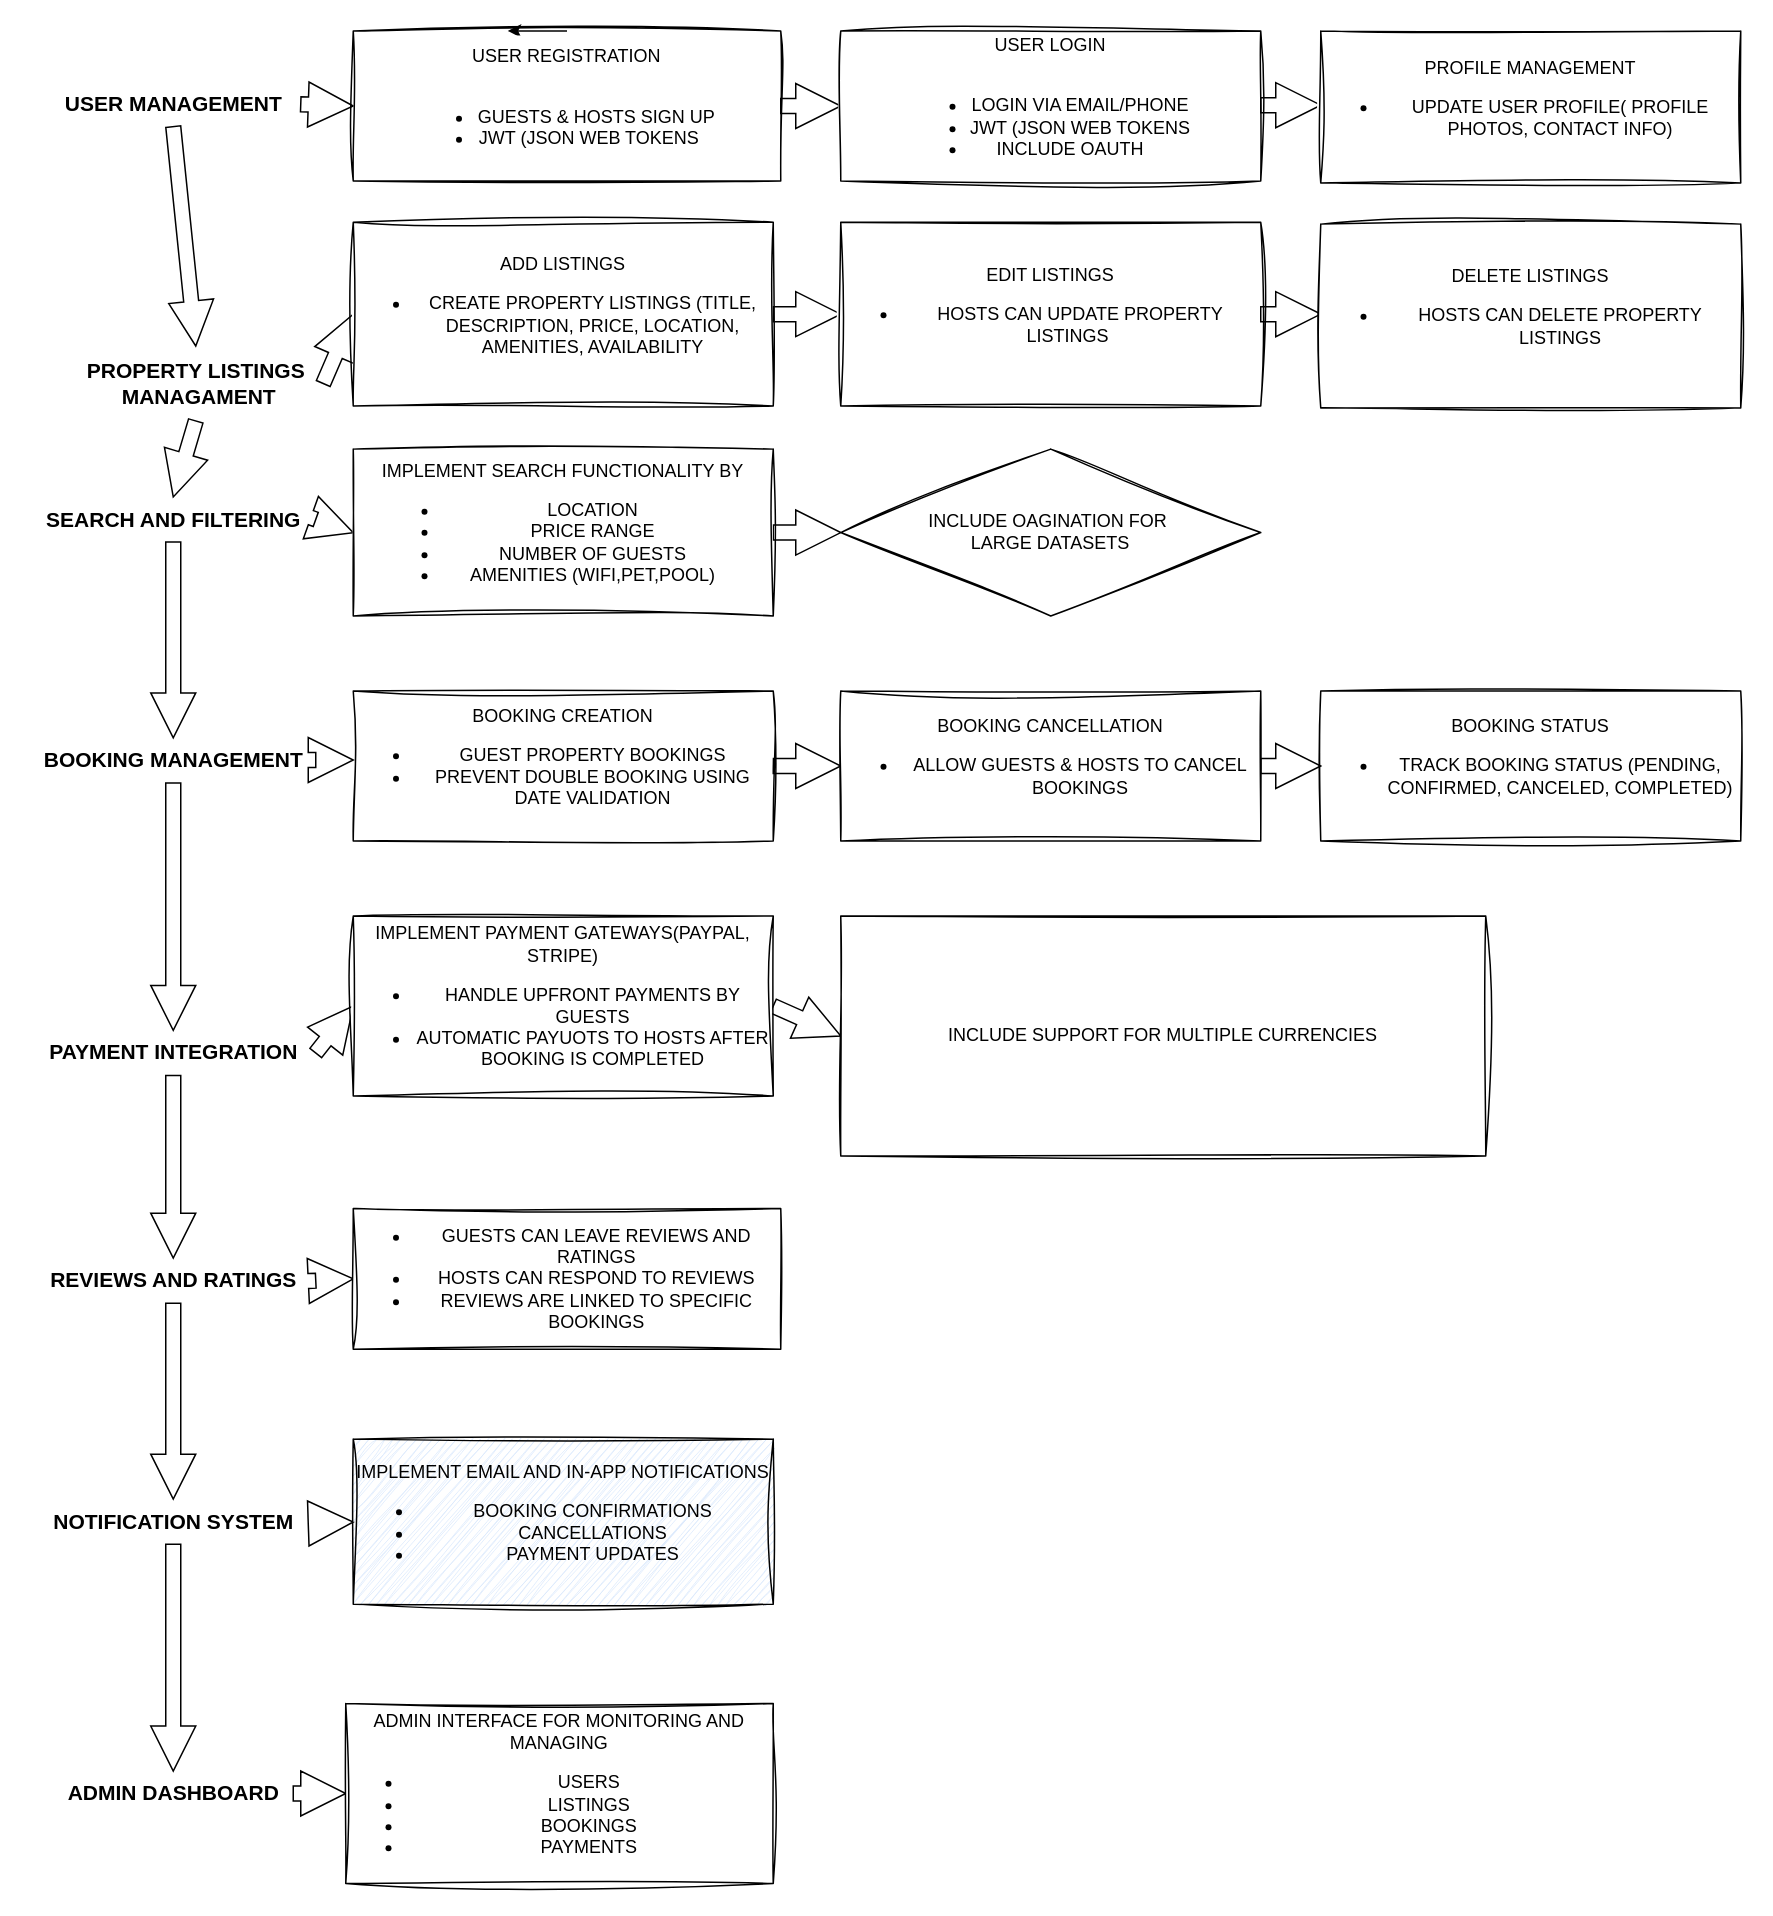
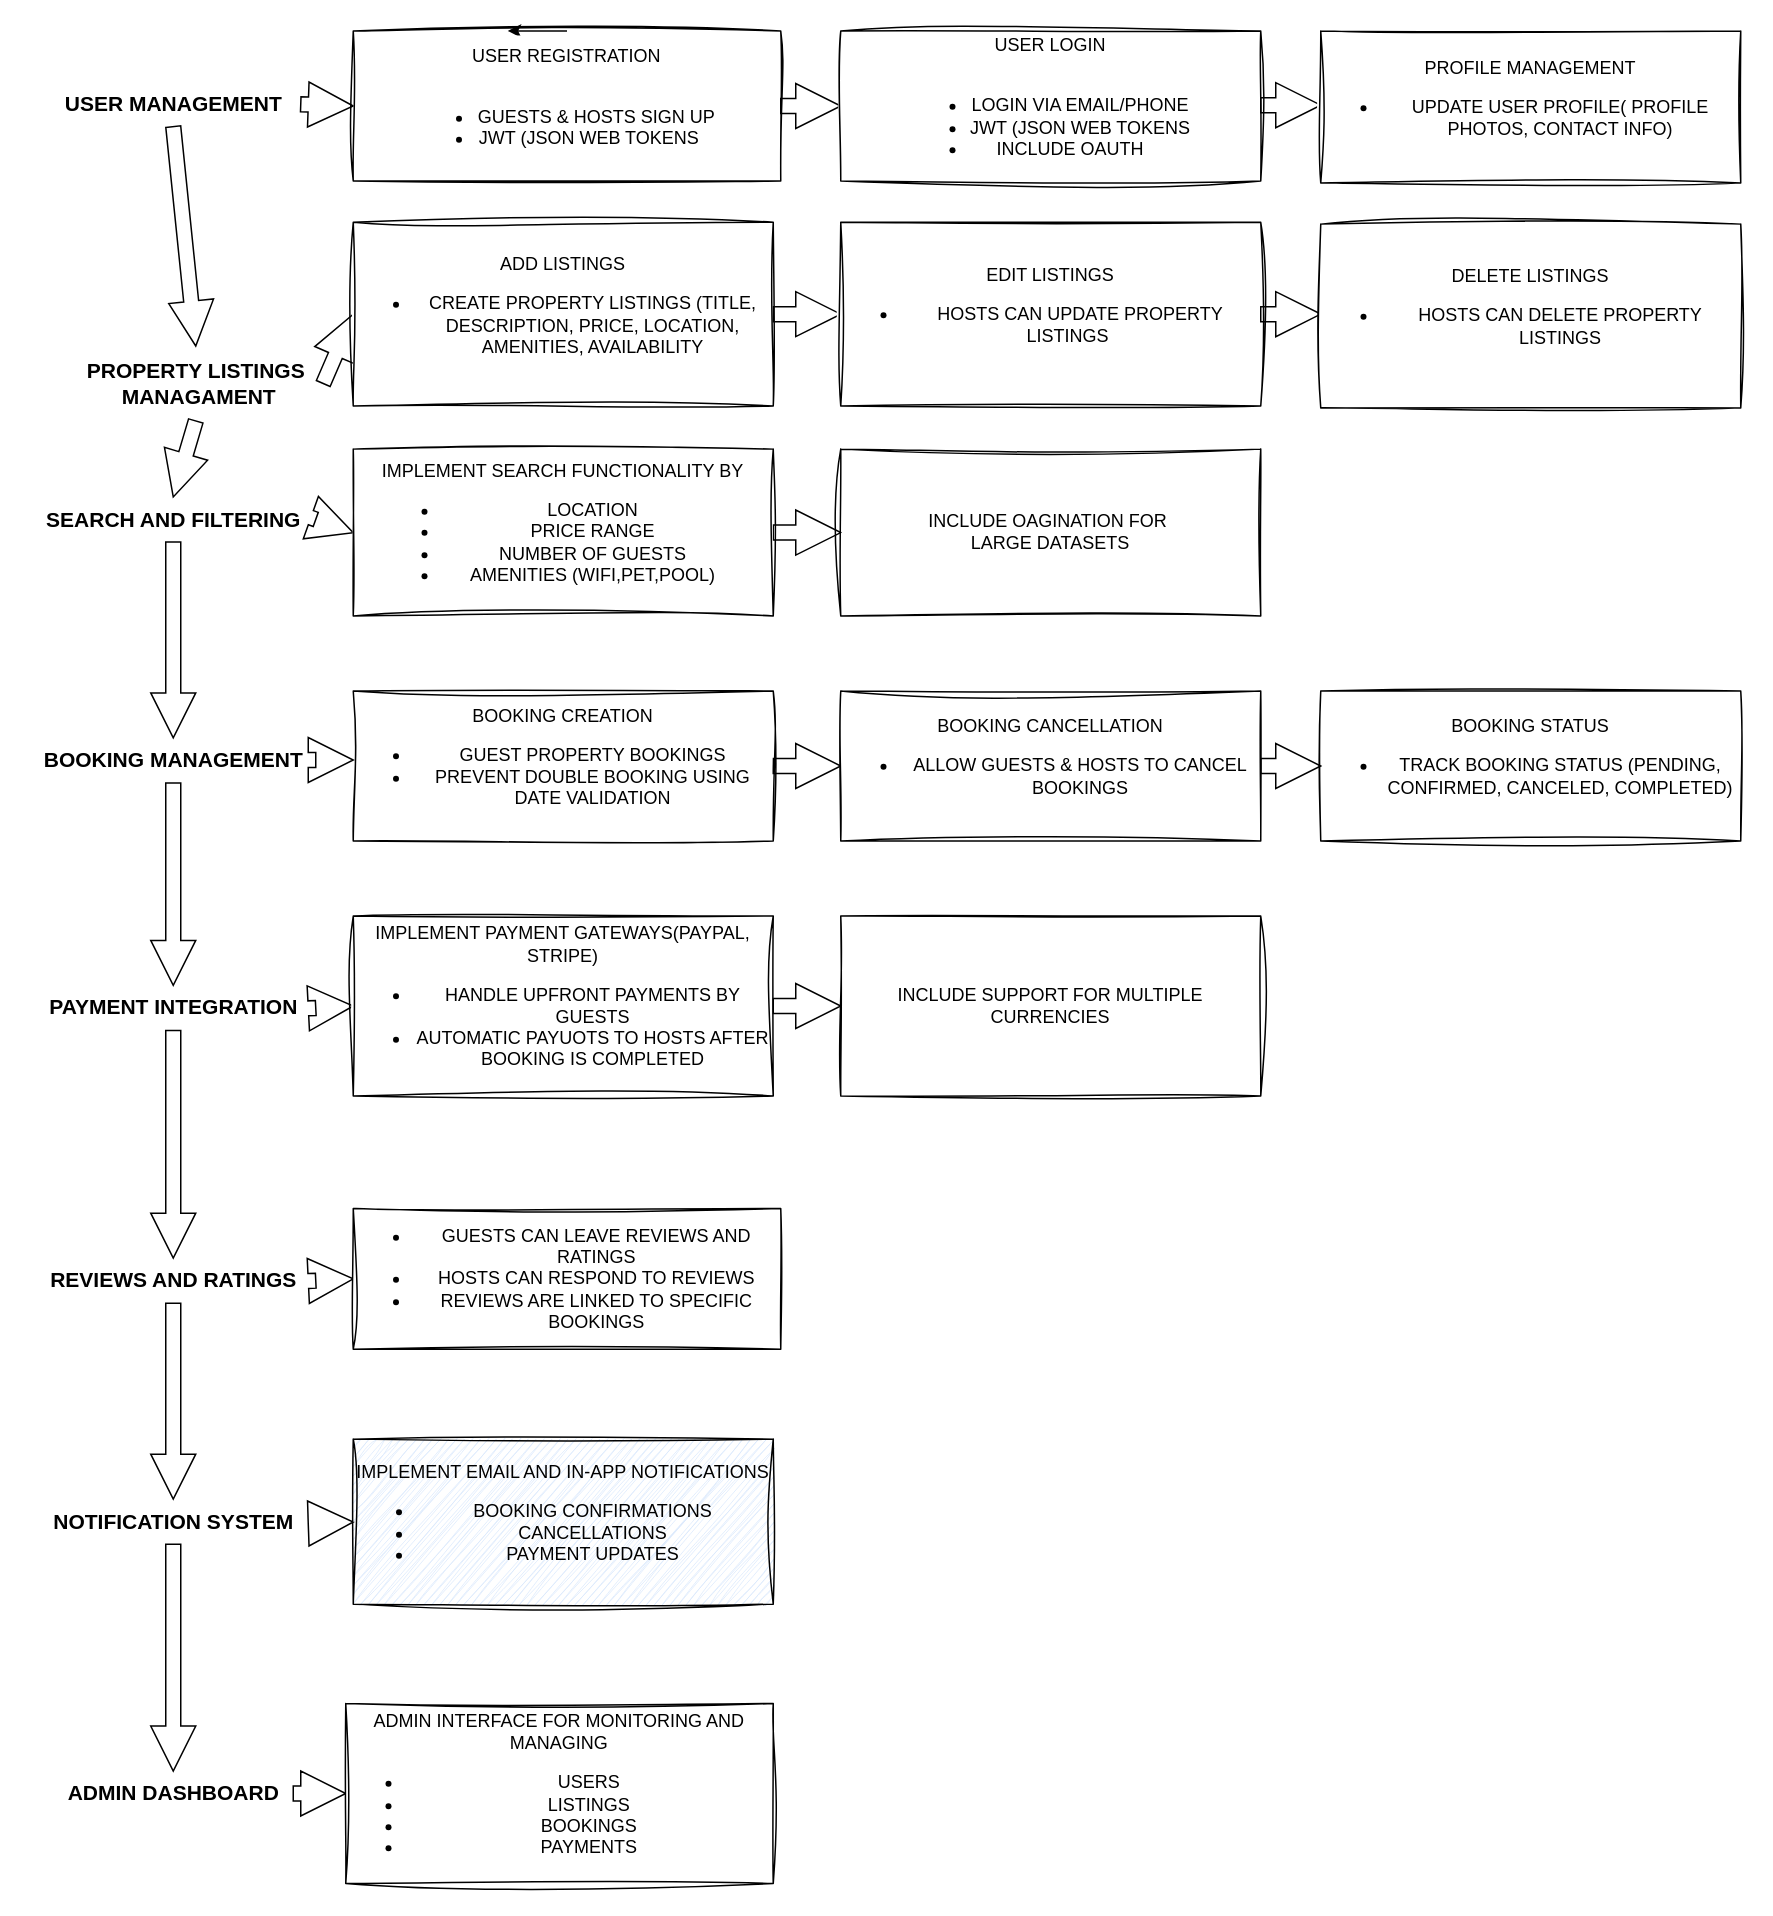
- <mxCell id="24" value="INCLUDE OAGINATION FOR&amp;nbsp;&lt;div&gt;LARGE DATASETS&lt;/div&gt;" style="rhombus;whiteSpace=wrap;html=1;sketch=1;curveFitting=1;jiggle=2;" vertex="1" parent="1"><mxGeometry x="560" y="298.75" width="280" height="111.25" as="geometry" /></mxCell>
+ <mxCell id="24" value="INCLUDE OAGINATION FOR&amp;nbsp;&lt;div&gt;LARGE DATASETS&lt;/div&gt;" style="whiteSpace=wrap;html=1;sketch=1;curveFitting=1;jiggle=2;" vertex="1" parent="1"><mxGeometry x="560" y="298.75" width="280" height="111.25" as="geometry" /></mxCell>
- <mxCell id="38" value="INCLUDE SUPPORT FOR MULTIPLE CURRENCIES" style="whiteSpace=wrap;html=1;sketch=1;curveFitting=1;jiggle=2;" vertex="1" parent="1"><mxGeometry x="560" y="610" width="430" height="160" as="geometry" /></mxCell>
+ <mxCell id="38" value="INCLUDE SUPPORT FOR MULTIPLE CURRENCIES" style="whiteSpace=wrap;html=1;sketch=1;curveFitting=1;jiggle=2;" vertex="1" parent="1"><mxGeometry x="560" y="610" width="280" height="120" as="geometry" /></mxCell>
- <mxCell id="35" value="PAYMENT INTEGRATION" style="text;html=1;align=center;verticalAlign=middle;resizable=0;points=[];autosize=1;strokeColor=none;fillColor=none;fontStyle=1;fontSize=14;" vertex="1" parent="1"><mxGeometry x="20" y="686.25" width="190" height="30" as="geometry" /></mxCell>
+ <mxCell id="35" value="PAYMENT INTEGRATION" style="text;html=1;align=center;verticalAlign=middle;resizable=0;points=[];autosize=1;strokeColor=none;fillColor=none;fontStyle=1;fontSize=14;" vertex="1" parent="1"><mxGeometry x="20" y="656.25" width="190" height="30" as="geometry" /></mxCell>
